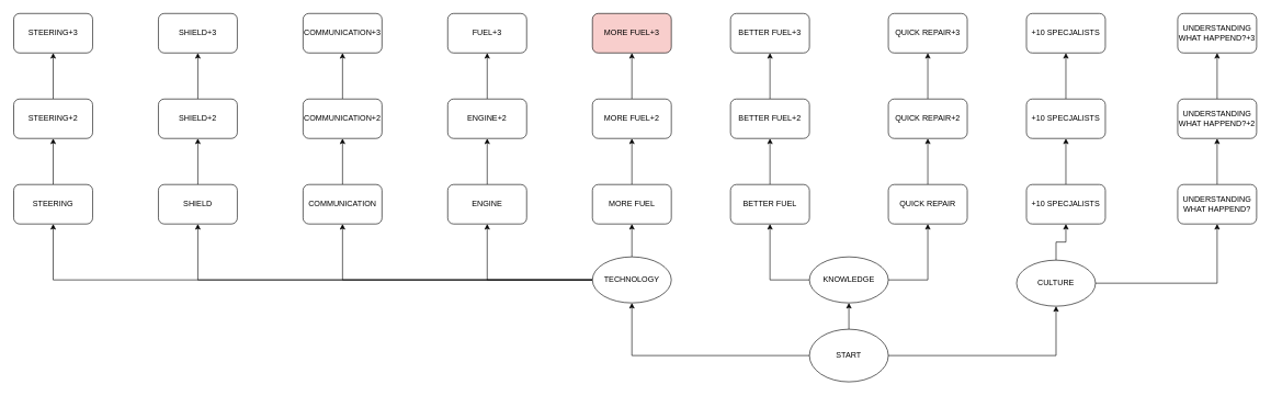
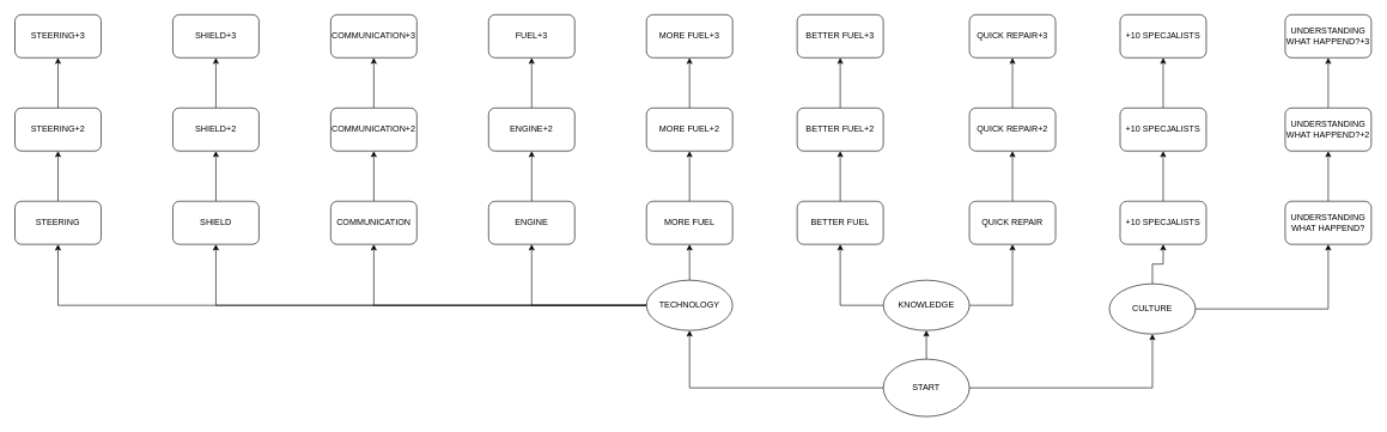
- <mxCell id="47" value="MORE FUEL+3" style="rounded=1;whiteSpace=wrap;html=1;fillColor=#f8cecc;" vertex="1" parent="1"><mxGeometry x="900" y="20" width="120" height="60" as="geometry" /></mxCell>
+ <mxCell id="47" value="MORE FUEL+3" style="rounded=1;whiteSpace=wrap;html=1;" vertex="1" parent="1"><mxGeometry x="900" y="20" width="120" height="60" as="geometry" /></mxCell>
